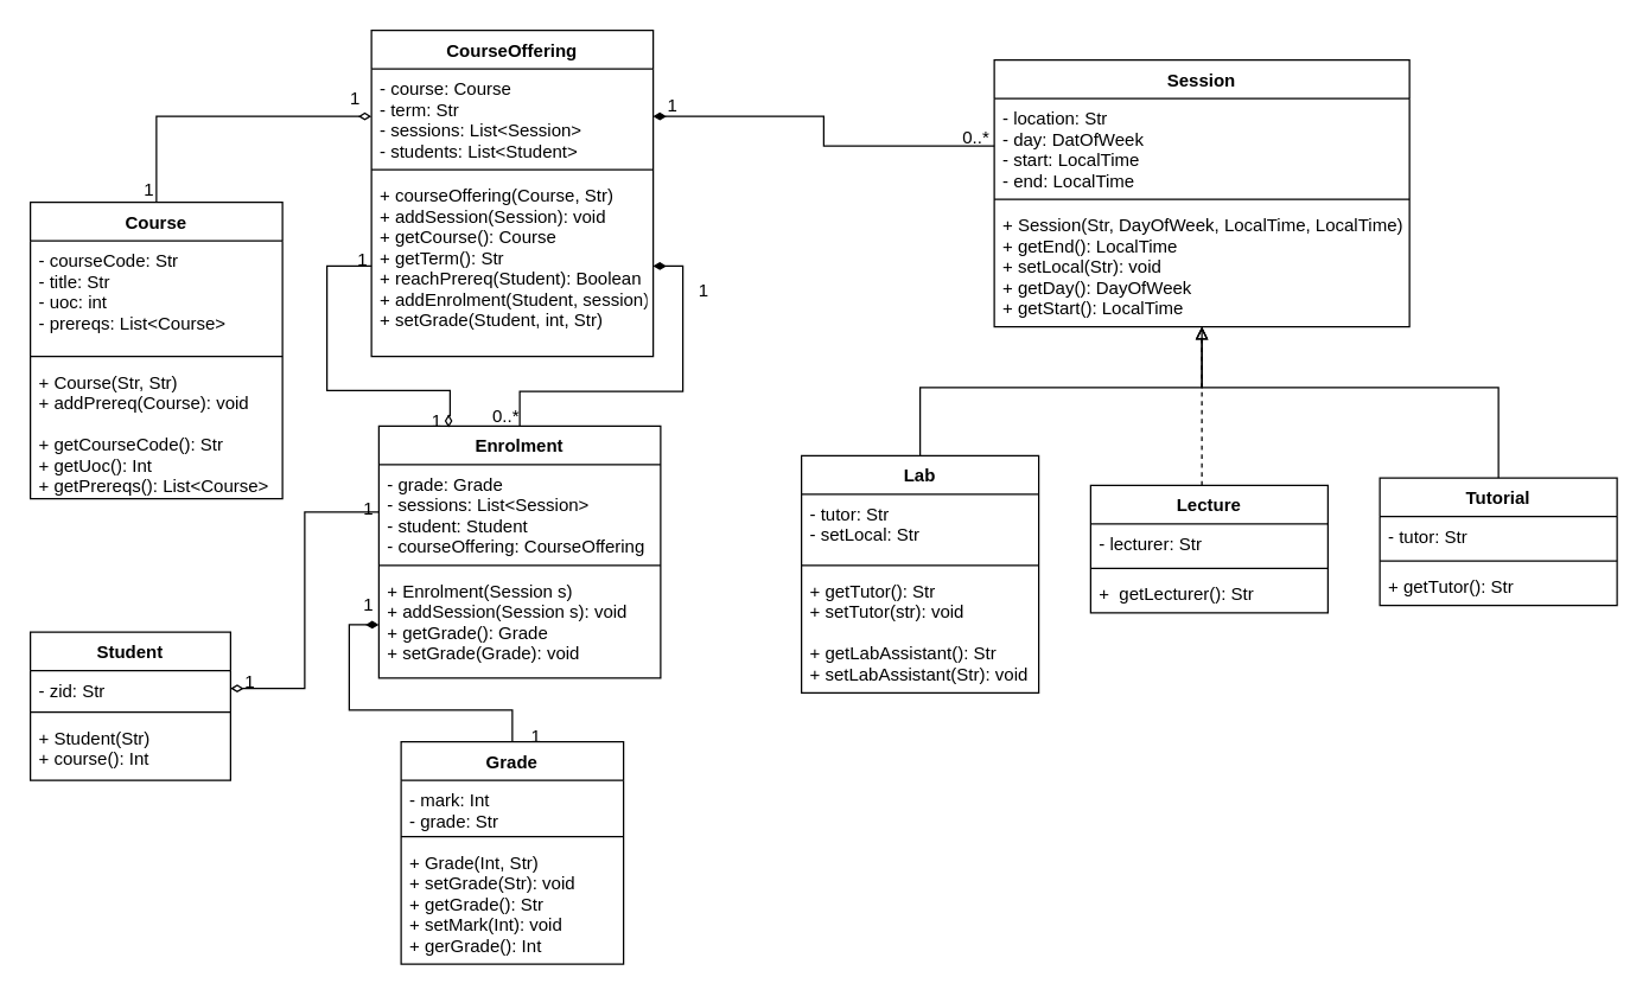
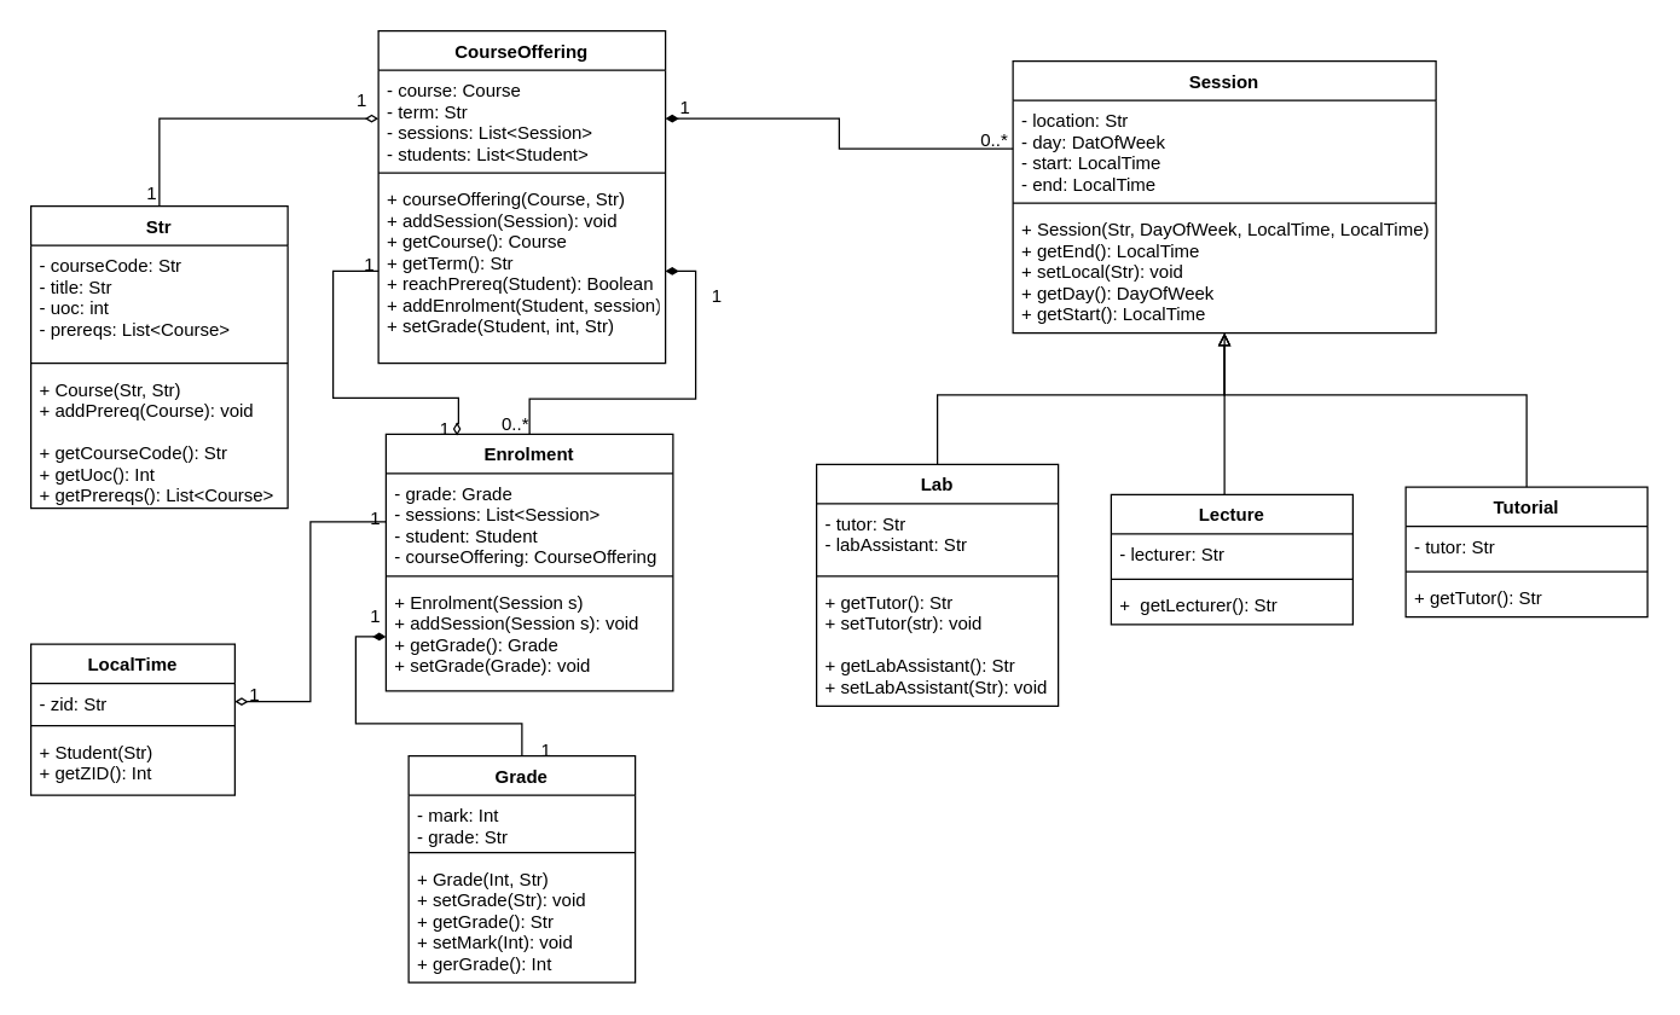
- <mxCell id="3" value="Course" style="swimlane;fontStyle=1;align=center;verticalAlign=top;childLayout=stackLayout;horizontal=1;startSize=26;horizontalStack=0;resizeParent=1;resizeParentMax=0;resizeLast=0;collapsible=1;marginBottom=0;" vertex="1" parent="1"><mxGeometry x="20" y="136" width="170" height="200" as="geometry" /></mxCell>
+ <mxCell id="3" value="Str" style="swimlane;fontStyle=1;align=center;verticalAlign=top;childLayout=stackLayout;horizontal=1;startSize=26;horizontalStack=0;resizeParent=1;resizeParentMax=0;resizeLast=0;collapsible=1;marginBottom=0;" vertex="1" parent="1"><mxGeometry x="20" y="136" width="170" height="200" as="geometry" /></mxCell>
- <mxCell id="34" style="edgeStyle=orthogonalEdgeStyle;rounded=0;orthogonalLoop=1;jettySize=auto;html=1;entryX=0.5;entryY=1;entryDx=0;entryDy=0;endArrow=block;endFill=0;dashed=1;" edge="1" parent="1" source="35" target="25"><mxGeometry relative="1" as="geometry"><Array as="points"><mxPoint x="810" y="290" /><mxPoint x="810" y="290" /></Array></mxGeometry></mxCell>
+ <mxCell id="34" style="edgeStyle=orthogonalEdgeStyle;rounded=0;orthogonalLoop=1;jettySize=auto;html=1;entryX=0.5;entryY=1;entryDx=0;entryDy=0;endArrow=block;endFill=0;" edge="1" parent="1" source="35" target="25"><mxGeometry relative="1" as="geometry"><Array as="points"><mxPoint x="810" y="290" /><mxPoint x="810" y="290" /></Array></mxGeometry></mxCell>
- <mxCell id="31" value="- tutor: Str&#10;- setLocal: Str&#10;" style="text;strokeColor=none;fillColor=none;align=left;verticalAlign=top;spacingLeft=4;spacingRight=4;overflow=hidden;rotatable=0;points=[[0,0.5],[1,0.5]];portConstraint=eastwest;" vertex="1" parent="30"><mxGeometry y="26" width="160" height="44" as="geometry" /></mxCell>
+ <mxCell id="31" value="- tutor: Str&#10;- labAssistant: Str&#10;" style="text;strokeColor=none;fillColor=none;align=left;verticalAlign=top;spacingLeft=4;spacingRight=4;overflow=hidden;rotatable=0;points=[[0,0.5],[1,0.5]];portConstraint=eastwest;" vertex="1" parent="30"><mxGeometry y="26" width="160" height="44" as="geometry" /></mxCell>
- <mxCell id="11" value="Student" style="swimlane;fontStyle=1;align=center;verticalAlign=top;childLayout=stackLayout;horizontal=1;startSize=26;horizontalStack=0;resizeParent=1;resizeParentMax=0;resizeLast=0;collapsible=1;marginBottom=0;" vertex="1" parent="1"><mxGeometry x="20" y="426" width="135" height="100" as="geometry" /></mxCell>
+ <mxCell id="11" value="LocalTime" style="swimlane;fontStyle=1;align=center;verticalAlign=top;childLayout=stackLayout;horizontal=1;startSize=26;horizontalStack=0;resizeParent=1;resizeParentMax=0;resizeLast=0;collapsible=1;marginBottom=0;" vertex="1" parent="1"><mxGeometry x="20" y="426" width="135" height="100" as="geometry" /></mxCell>
- <mxCell id="14" value="+ Student(Str)&#10;+ course(): Int&#10;" style="text;strokeColor=none;fillColor=none;align=left;verticalAlign=top;spacingLeft=4;spacingRight=4;overflow=hidden;rotatable=0;points=[[0,0.5],[1,0.5]];portConstraint=eastwest;" vertex="1" parent="11"><mxGeometry y="58" width="135" height="42" as="geometry" /></mxCell>
+ <mxCell id="14" value="+ Student(Str)&#10;+ getZID(): Int&#10;" style="text;strokeColor=none;fillColor=none;align=left;verticalAlign=top;spacingLeft=4;spacingRight=4;overflow=hidden;rotatable=0;points=[[0,0.5],[1,0.5]];portConstraint=eastwest;" vertex="1" parent="11"><mxGeometry y="58" width="135" height="42" as="geometry" /></mxCell>
